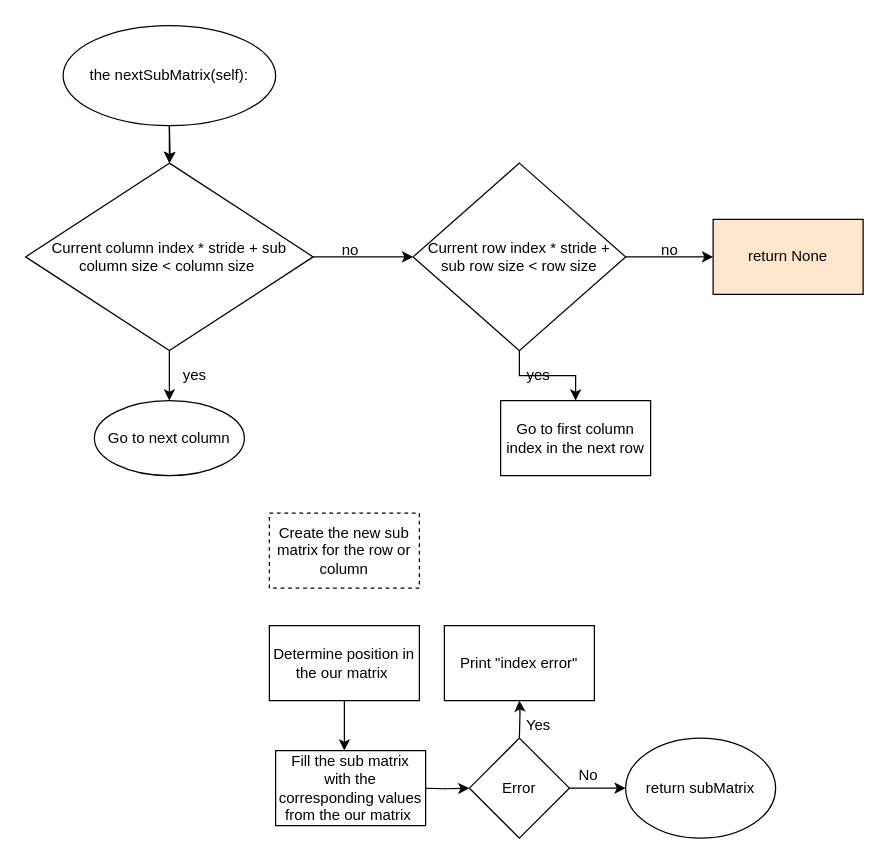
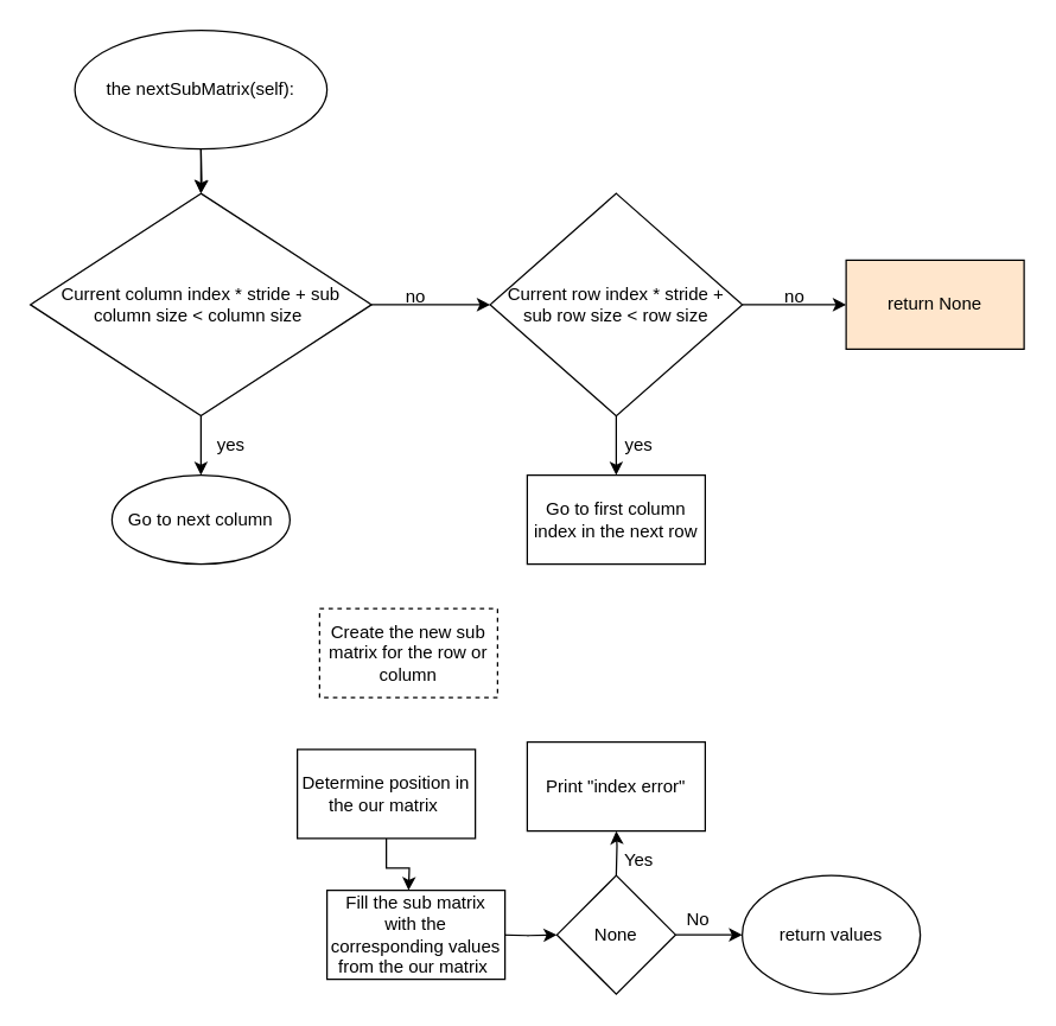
- <mxCell id="13" value="Go to first column index in the next row" style="whiteSpace=wrap;html=1;" parent="1" vertex="1"><mxGeometry x="400" y="320" width="120" height="60" as="geometry" /></mxCell>
+ <mxCell id="13" value="Go to first column index in the next row" style="whiteSpace=wrap;html=1;" parent="1" vertex="1"><mxGeometry x="355" y="320" width="120" height="60" as="geometry" /></mxCell>
- <mxCell id="21" value="Determine position in the our matrix&amp;nbsp;" style="whiteSpace=wrap;html=1;rounded=0;" parent="1" vertex="1"><mxGeometry x="215" y="500" width="120" height="60" as="geometry" /></mxCell>
+ <mxCell id="21" value="Determine position in the our matrix&amp;nbsp;" style="whiteSpace=wrap;html=1;rounded=0;" parent="1" vertex="1"><mxGeometry x="200" y="505" width="120" height="60" as="geometry" /></mxCell>
- <mxCell id="26" value="Error" style="rhombus;whiteSpace=wrap;html=1;rounded=0;" parent="1" vertex="1"><mxGeometry x="375" y="590" width="80" height="80" as="geometry" /></mxCell>
+ <mxCell id="26" value="None" style="rhombus;whiteSpace=wrap;html=1;rounded=0;" parent="1" vertex="1"><mxGeometry x="375" y="590" width="80" height="80" as="geometry" /></mxCell>
- <mxCell id="19" value="return subMatrix" style="ellipse;whiteSpace=wrap;html=1;rounded=0;" parent="1" vertex="1"><mxGeometry x="500" y="590" width="120" height="80" as="geometry" /></mxCell>
+ <mxCell id="19" value="return values" style="ellipse;whiteSpace=wrap;html=1;rounded=0;" parent="1" vertex="1"><mxGeometry x="500" y="590" width="120" height="80" as="geometry" /></mxCell>
